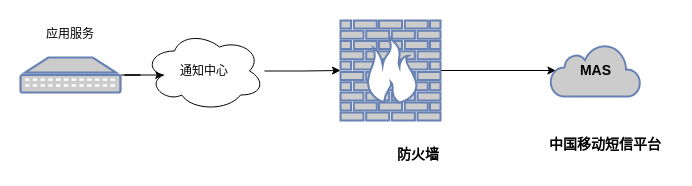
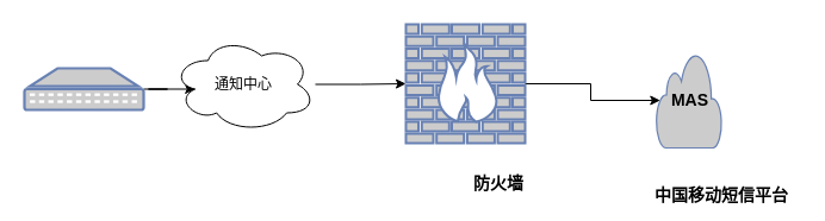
- <mxCell id="4" value="应用服务" style="text;html=1;strokeColor=none;fillColor=none;align=center;verticalAlign=middle;whiteSpace=wrap;rounded=0;" vertex="1" parent="1"><mxGeometry x="35" y="24" width="70" height="20" as="geometry" /></mxCell>
- <mxCell id="10" value="&lt;font color=&quot;#000000&quot; size=&quot;1&quot;&gt;&lt;b style=&quot;font-size: 14px&quot;&gt;MAS&lt;/b&gt;&lt;/font&gt;" style="html=1;outlineConnect=0;fillColor=#CCCCCC;strokeColor=#6881B3;gradientColor=none;gradientDirection=north;strokeWidth=2;shape=mxgraph.networks.cloud;fontColor=#ffffff;" vertex="1" parent="1"><mxGeometry x="550" y="44" width="90" height="52" as="geometry" /></mxCell>
+ <mxCell id="10" value="&lt;font color=&quot;#000000&quot; size=&quot;1&quot;&gt;&lt;b style=&quot;font-size: 14px&quot;&gt;MAS&lt;/b&gt;&lt;/font&gt;" style="html=1;outlineConnect=0;fillColor=#CCCCCC;strokeColor=#6881B3;gradientColor=none;gradientDirection=north;strokeWidth=2;shape=mxgraph.networks.cloud;fontColor=#ffffff;" vertex="1" parent="1"><mxGeometry x="550" y="44" width="55" height="80" as="geometry" /></mxCell>
- <mxCell id="11" value="&lt;b&gt;&lt;font style=&quot;font-size: 14px&quot;&gt;中国移动短信平台&lt;/font&gt;&lt;/b&gt;" style="text;html=1;strokeColor=none;fillColor=none;align=center;verticalAlign=middle;whiteSpace=wrap;rounded=0;" vertex="1" parent="1"><mxGeometry x="540" y="134" width="130" height="20" as="geometry" /></mxCell>
+ <mxCell id="11" value="&lt;b&gt;&lt;font style=&quot;font-size: 14px&quot;&gt;中国移动短信平台&lt;/font&gt;&lt;/b&gt;" style="text;html=1;strokeColor=none;fillColor=none;align=center;verticalAlign=middle;whiteSpace=wrap;rounded=0;" vertex="1" parent="1"><mxGeometry x="540" y="154" width="130" height="20" as="geometry" /></mxCell>
